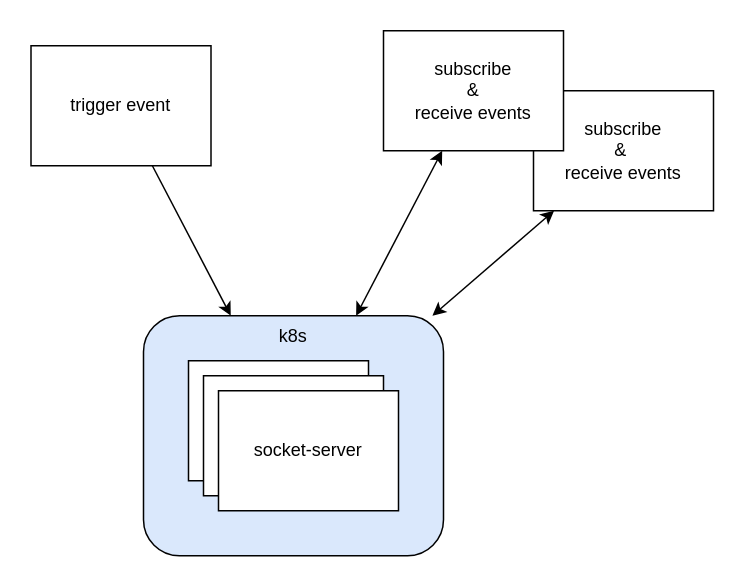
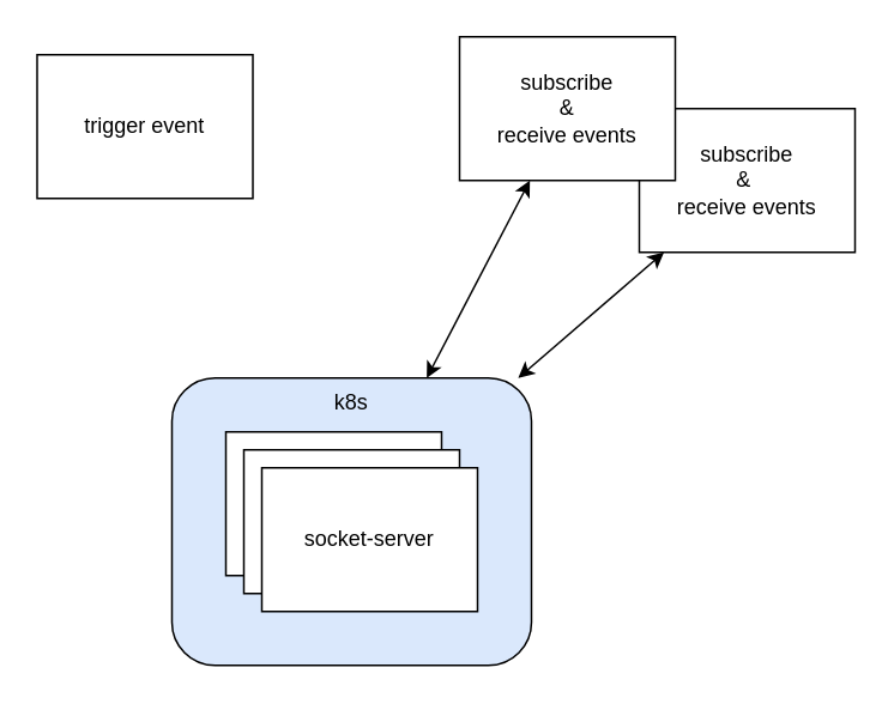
- <mxCell id="8" style="edgeStyle=none;rounded=0;orthogonalLoop=1;jettySize=auto;html=1;" edge="1" parent="1" source="9" target="2"><mxGeometry relative="1" as="geometry" /></mxCell>
